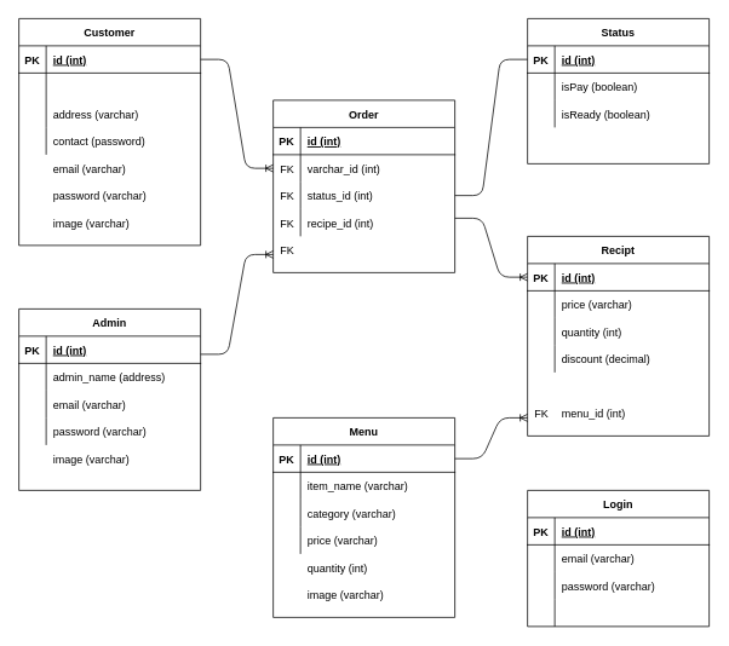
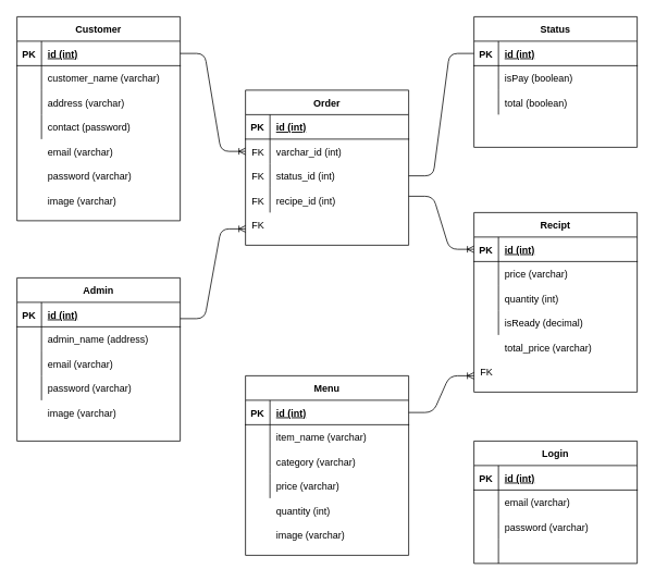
+ <mxCell id="8" value="customer_name (varchar)" style="shape=partialRectangle;connectable=0;fillColor=none;top=0;left=0;bottom=0;right=0;align=left;spacingLeft=6;overflow=hidden;" vertex="1" parent="6"><mxGeometry x="30" width="170" height="30" as="geometry" /></mxCell>
- <mxCell id="59" value="isReady (boolean)" style="shape=partialRectangle;connectable=0;fillColor=none;top=0;left=0;bottom=0;right=0;align=left;spacingLeft=6;overflow=hidden;" vertex="1" parent="57"><mxGeometry x="30" width="170" height="30" as="geometry" /></mxCell>
+ <mxCell id="59" value="total (boolean)" style="shape=partialRectangle;connectable=0;fillColor=none;top=0;left=0;bottom=0;right=0;align=left;spacingLeft=6;overflow=hidden;" vertex="1" parent="57"><mxGeometry x="30" width="170" height="30" as="geometry" /></mxCell>
- <mxCell id="72" value="discount (decimal)" style="shape=partialRectangle;connectable=0;fillColor=none;top=0;left=0;bottom=0;right=0;align=left;spacingLeft=6;overflow=hidden;" vertex="1" parent="70"><mxGeometry x="30" width="170" height="30" as="geometry" /></mxCell>
+ <mxCell id="72" value="isReady (decimal)" style="shape=partialRectangle;connectable=0;fillColor=none;top=0;left=0;bottom=0;right=0;align=left;spacingLeft=6;overflow=hidden;" vertex="1" parent="70"><mxGeometry x="30" width="170" height="30" as="geometry" /></mxCell>
+ <mxCell id="73" value="total_price (varchar)" style="shape=partialRectangle;connectable=0;fillColor=none;top=0;left=0;bottom=0;right=0;align=left;spacingLeft=6;overflow=hidden;" vertex="1" parent="1"><mxGeometry x="610" y="410" width="170" height="30" as="geometry" /></mxCell>
- <mxCell id="74" value="menu_id (int)" style="shape=partialRectangle;connectable=0;fillColor=none;top=0;left=0;bottom=0;right=0;align=left;spacingLeft=6;overflow=hidden;" vertex="1" parent="1"><mxGeometry x="610" y="440" width="170" height="30" as="geometry" /></mxCell>
